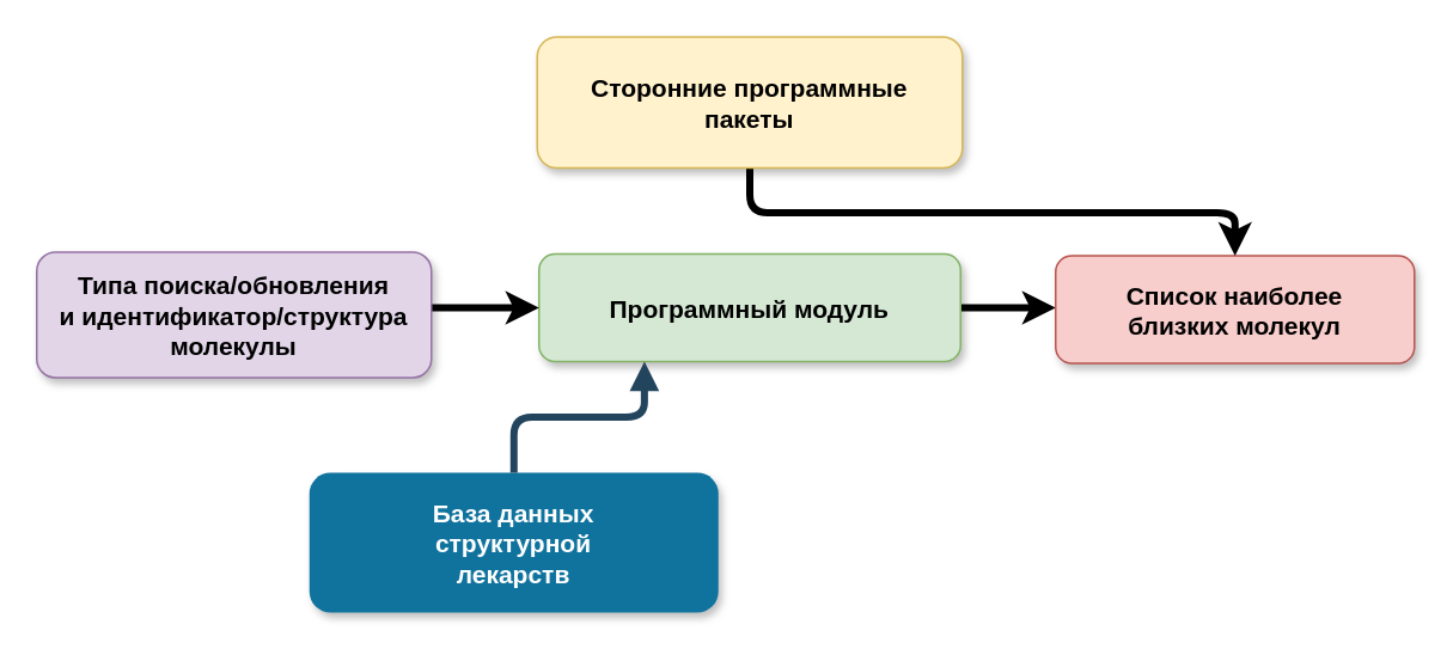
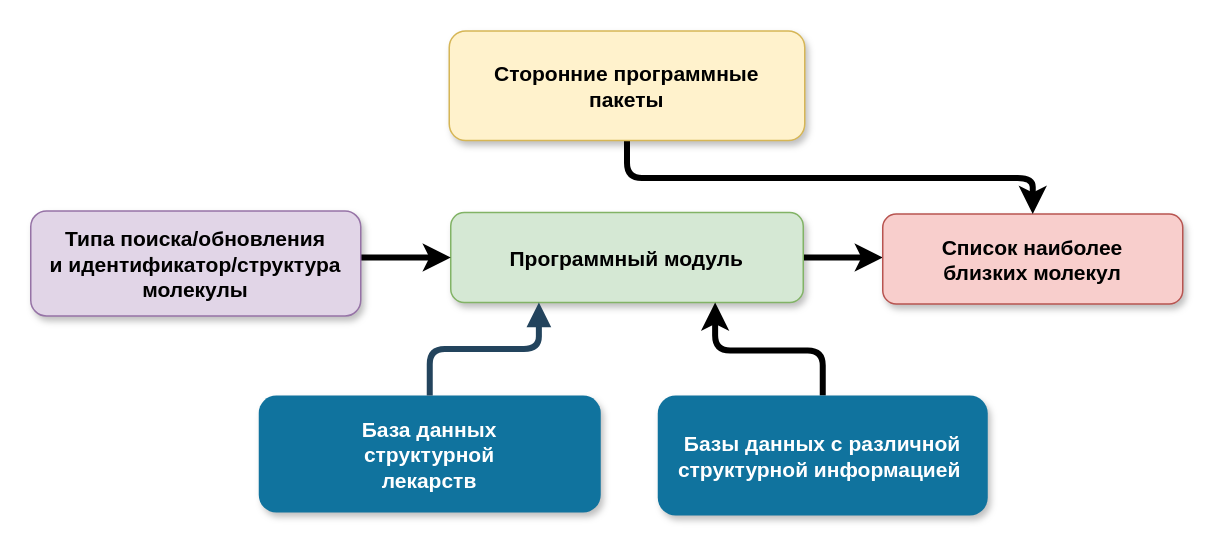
+ <mxCell id="8" style="edgeStyle=elbowEdgeStyle;rounded=1;orthogonalLoop=1;jettySize=auto;html=1;strokeWidth=4;elbow=vertical;exitX=0.5;exitY=0;exitDx=0;exitDy=0;entryX=0.75;entryY=1;entryDx=0;entryDy=0;" edge="1" parent="1" source="9" target="4"><mxGeometry relative="1" as="geometry"><mxPoint x="475" y="253" as="sourcePoint" /><mxPoint x="475" y="202" as="targetPoint" /><Array as="points"><mxPoint x="515" y="233" /></Array></mxGeometry></mxCell>
+ <mxCell id="9" value="&#10;Базы данных с различной&#10;структурной информацией &#10;" style="rounded=1;fillColor=#10739E;strokeColor=none;shadow=1;gradientColor=none;fontStyle=1;fontColor=#FFFFFF;fontSize=14;" vertex="1" parent="1"><mxGeometry x="438" y="263" width="220" height="80" as="geometry" /></mxCell>
